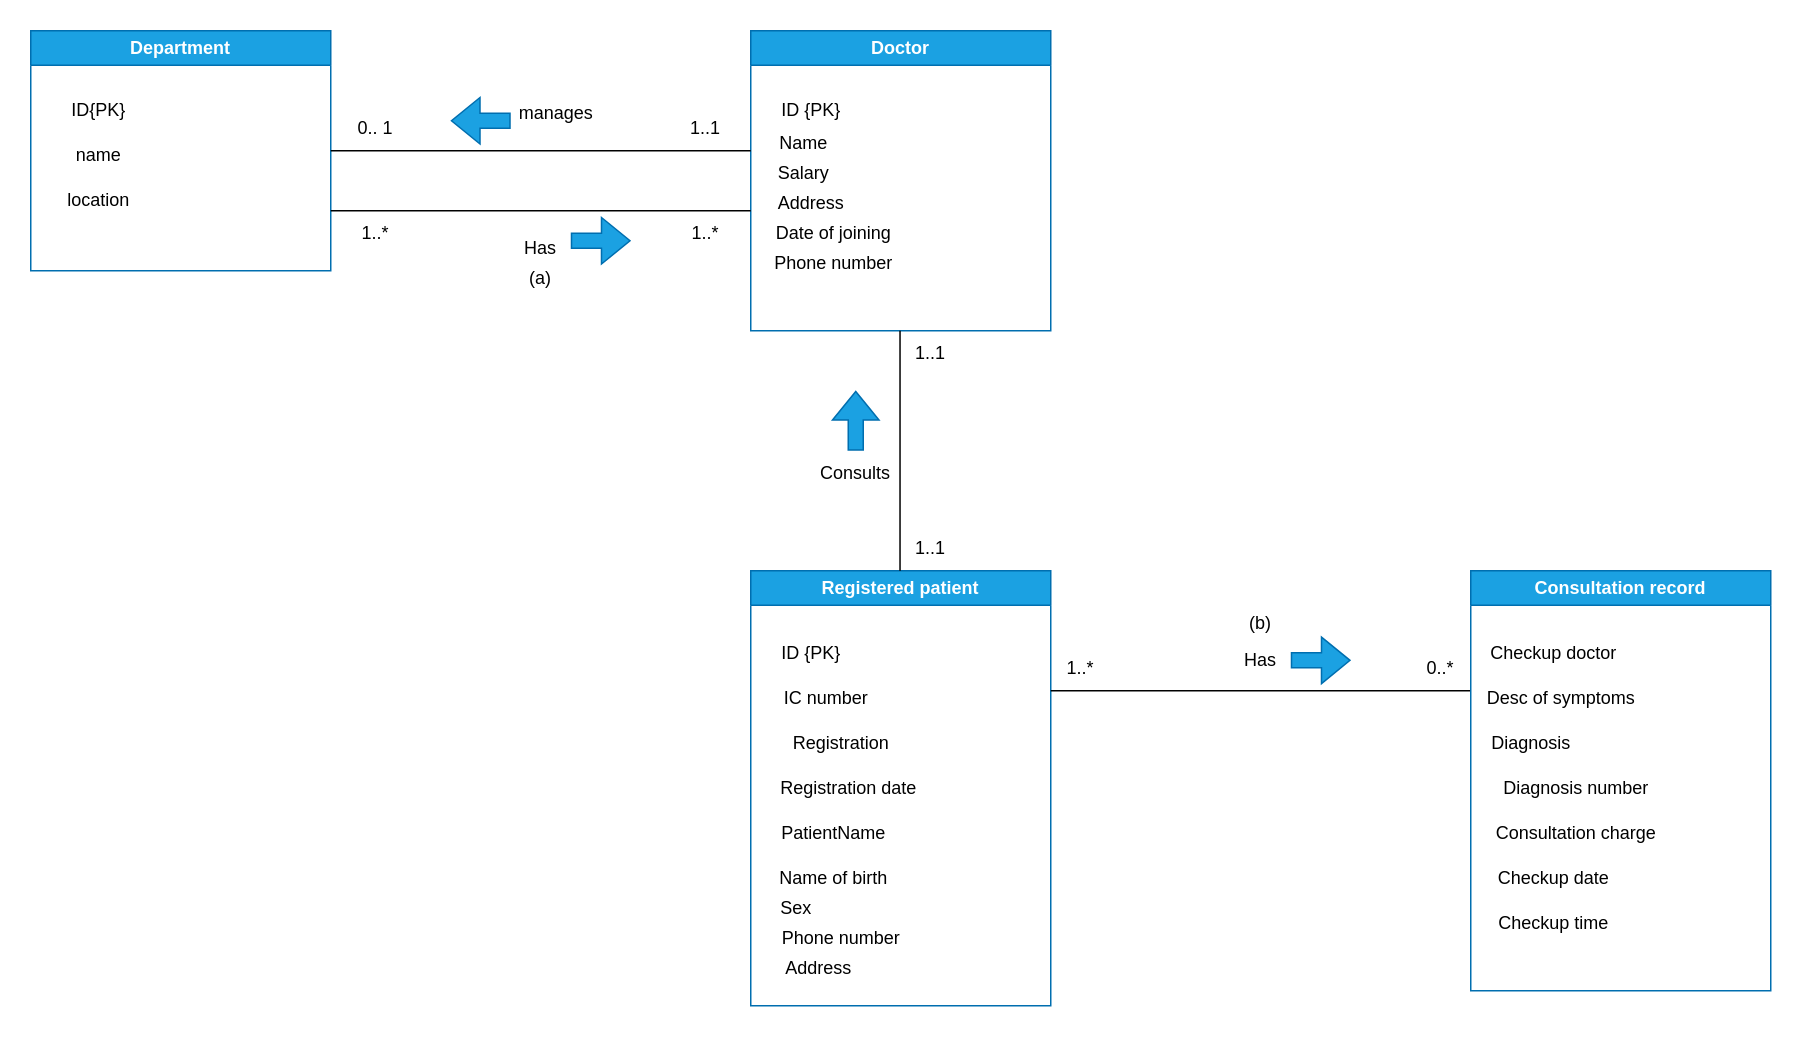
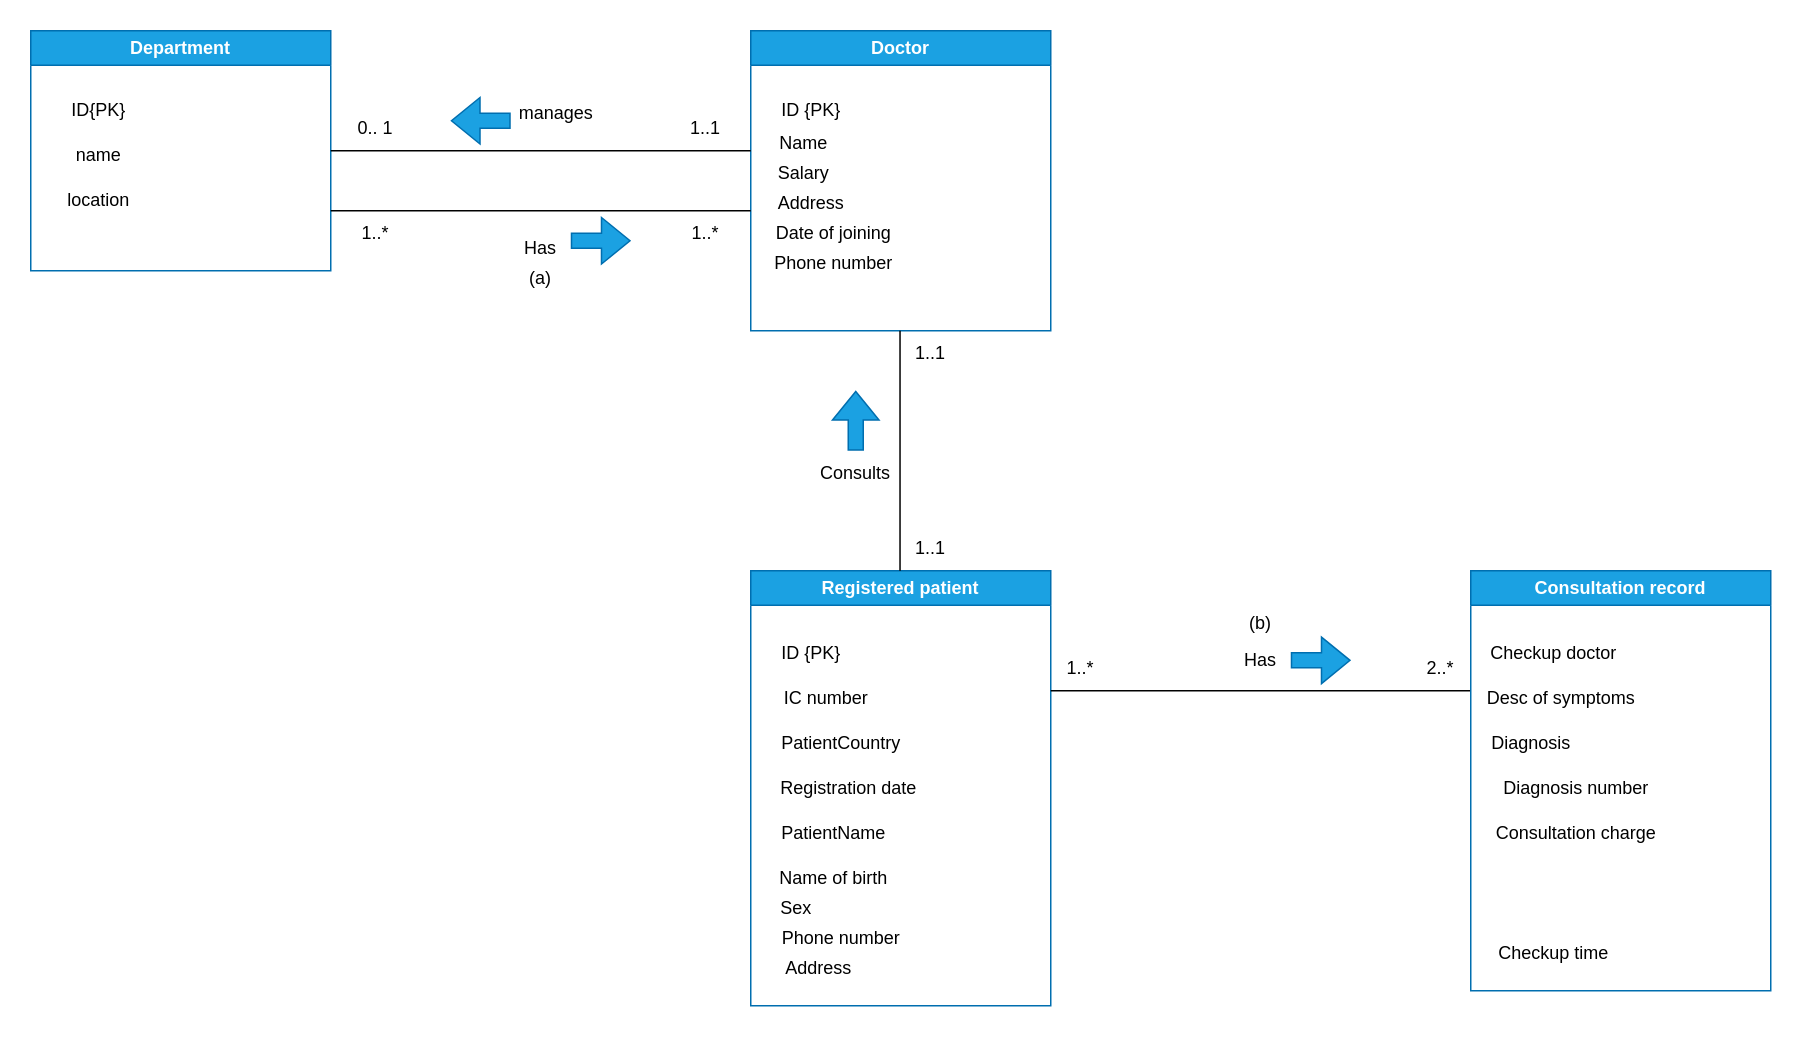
- <mxCell id="50" value="0..*" style="text;html=1;align=center;verticalAlign=middle;whiteSpace=wrap;rounded=0;" parent="1" vertex="1"><mxGeometry x="930" y="430" width="60" height="30" as="geometry" /></mxCell>
+ <mxCell id="50" value="2..*" style="text;html=1;align=center;verticalAlign=middle;whiteSpace=wrap;rounded=0;" parent="1" vertex="1"><mxGeometry x="930" y="430" width="60" height="30" as="geometry" /></mxCell>
- <mxCell id="17" value="Registration" style="text;html=1;align=center;verticalAlign=middle;resizable=0;points=[];autosize=1;strokeColor=none;fillColor=none;" parent="13" vertex="1"><mxGeometry x="10" y="100" width="100" height="30" as="geometry" /></mxCell>
+ <mxCell id="17" value="PatientCountry" style="text;html=1;align=center;verticalAlign=middle;resizable=0;points=[];autosize=1;strokeColor=none;fillColor=none;" parent="13" vertex="1"><mxGeometry x="10" y="100" width="100" height="30" as="geometry" /></mxCell>
- <mxCell id="32" value="Checkup date" style="text;html=1;align=center;verticalAlign=middle;resizable=0;points=[];autosize=1;strokeColor=none;fillColor=none;" parent="26" vertex="1"><mxGeometry x="5" y="190" width="100" height="30" as="geometry" /></mxCell>
- <mxCell id="33" value="Checkup time" style="text;html=1;align=center;verticalAlign=middle;resizable=0;points=[];autosize=1;strokeColor=none;fillColor=none;" parent="26" vertex="1"><mxGeometry x="5" y="220" width="100" height="30" as="geometry" /></mxCell>
+ <mxCell id="33" value="Checkup time" style="text;html=1;align=center;verticalAlign=middle;resizable=0;points=[];autosize=1;strokeColor=none;fillColor=none;" parent="26" vertex="1"><mxGeometry x="5" y="240" width="100" height="30" as="geometry" /></mxCell>
